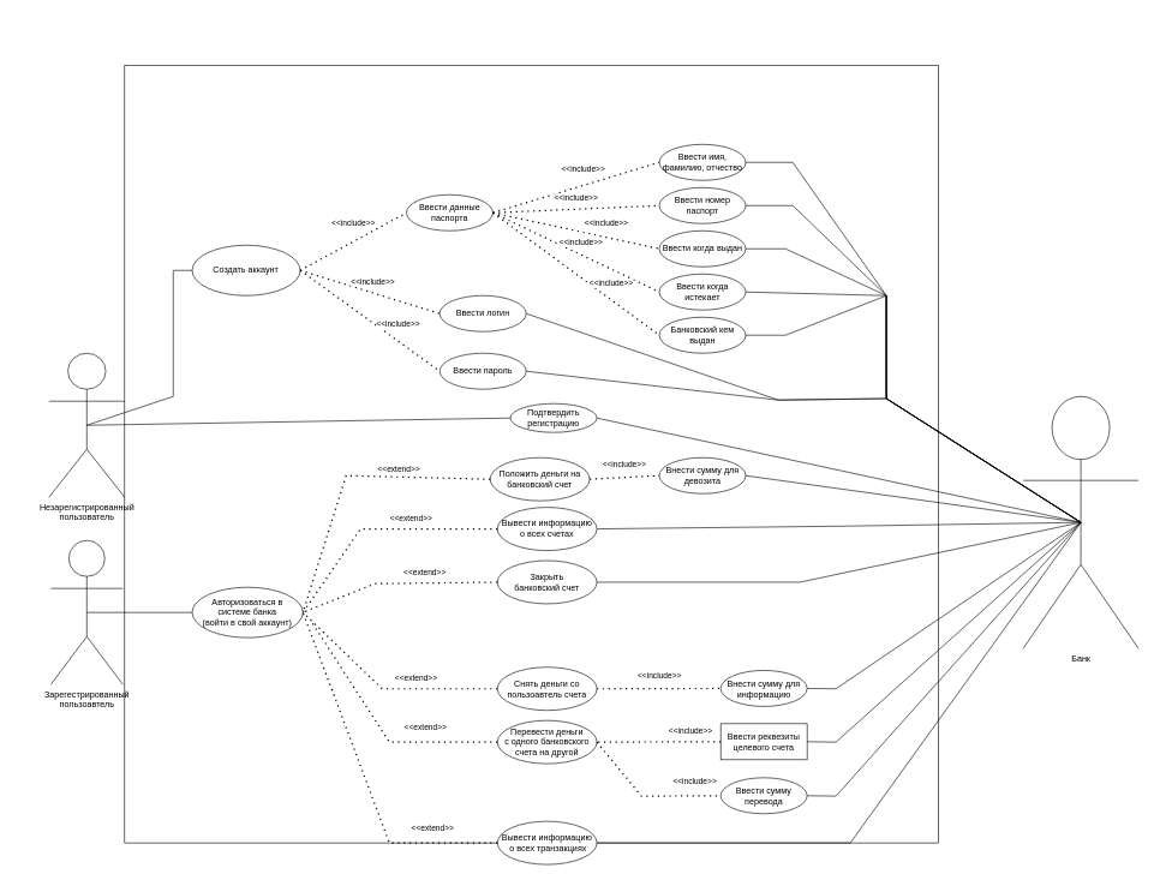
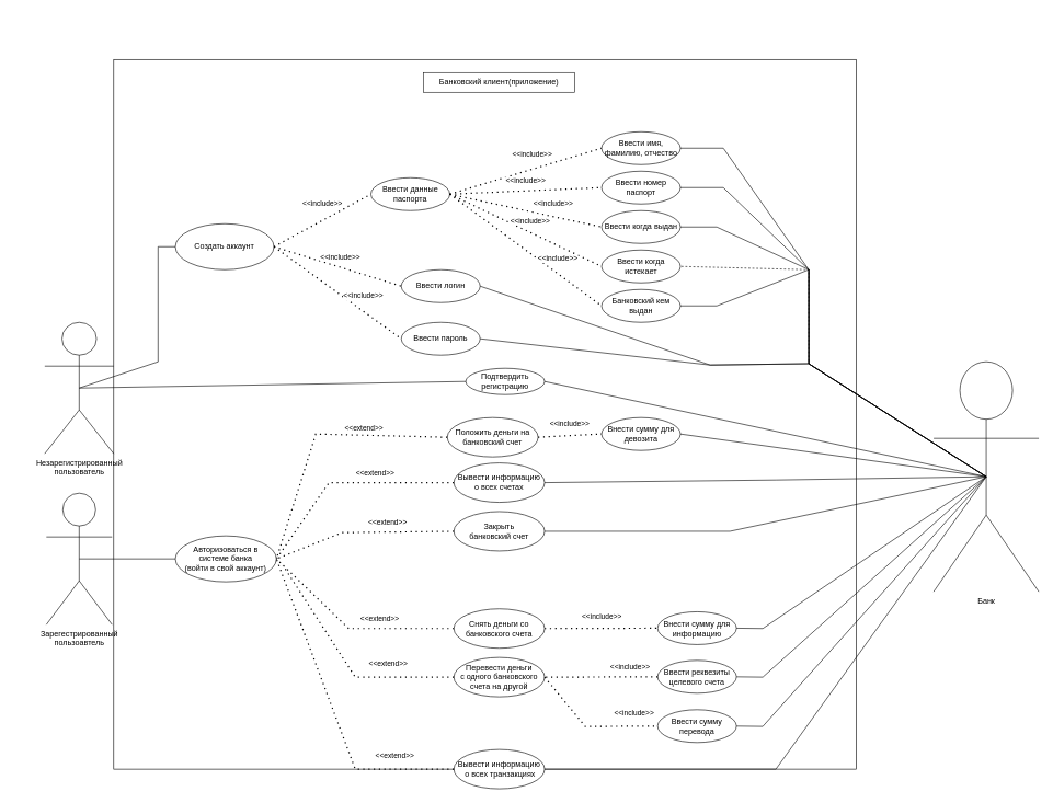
+ <mxCell id="11" value="Банковский клиент(приложение)" style="text;html=1;strokeColor=#1A1A1A;fillColor=none;align=center;verticalAlign=middle;whiteSpace=wrap;rounded=0;" vertex="1" parent="1"><mxGeometry x="644.06" y="110" width="230" height="30" as="geometry" /></mxCell>
- <mxCell id="37" value="" style="endArrow=none;html=1;rounded=0;exitX=0.5;exitY=0.5;exitDx=0;exitDy=0;entryX=1;entryY=0.5;entryDx=0;entryDy=0;exitPerimeter=0;" edge="1" parent="1" source="15" target="32"><mxGeometry width="50" height="50" relative="1" as="geometry"><mxPoint x="1290" y="765" as="sourcePoint" /><mxPoint x="1045" y="500" as="targetPoint" /><Array as="points"><mxPoint x="1230" y="553" /><mxPoint x="1230" y="410" /></Array></mxGeometry></mxCell>
+ <mxCell id="37" value="" style="endArrow=none;html=1;rounded=0;exitX=0.5;exitY=0.5;exitDx=0;exitDy=0;entryX=1;entryY=0.5;entryDx=0;entryDy=0;exitPerimeter=0;dashed=1;" edge="1" parent="1" source="15" target="32"><mxGeometry width="50" height="50" relative="1" as="geometry"><mxPoint x="1290" y="765" as="sourcePoint" /><mxPoint x="1045" y="500" as="targetPoint" /><Array as="points"><mxPoint x="1230" y="553" /><mxPoint x="1230" y="410" /></Array></mxGeometry></mxCell>
- <mxCell id="43" value="Снять деньги со пользоавтель&amp;nbsp;счета" style="ellipse;whiteSpace=wrap;html=1;" vertex="1" parent="1"><mxGeometry x="690" y="926" width="138.13" height="60" as="geometry" /></mxCell>
+ <mxCell id="43" value="Снять деньги со банковского&amp;nbsp;счета" style="ellipse;whiteSpace=wrap;html=1;" vertex="1" parent="1"><mxGeometry x="690" y="926" width="138.13" height="60" as="geometry" /></mxCell>
- <mxCell id="53" value="Ввести реквезиты целевого счета" style="whiteSpace=wrap;html=1;rounded=0;" vertex="1" parent="1"><mxGeometry x="1000" y="1004.5" width="120" height="50" as="geometry" /></mxCell>
+ <mxCell id="53" value="Ввести реквезиты целевого счета" style="ellipse;whiteSpace=wrap;html=1;" vertex="1" parent="1"><mxGeometry x="1000" y="1004.5" width="120" height="50" as="geometry" /></mxCell>
